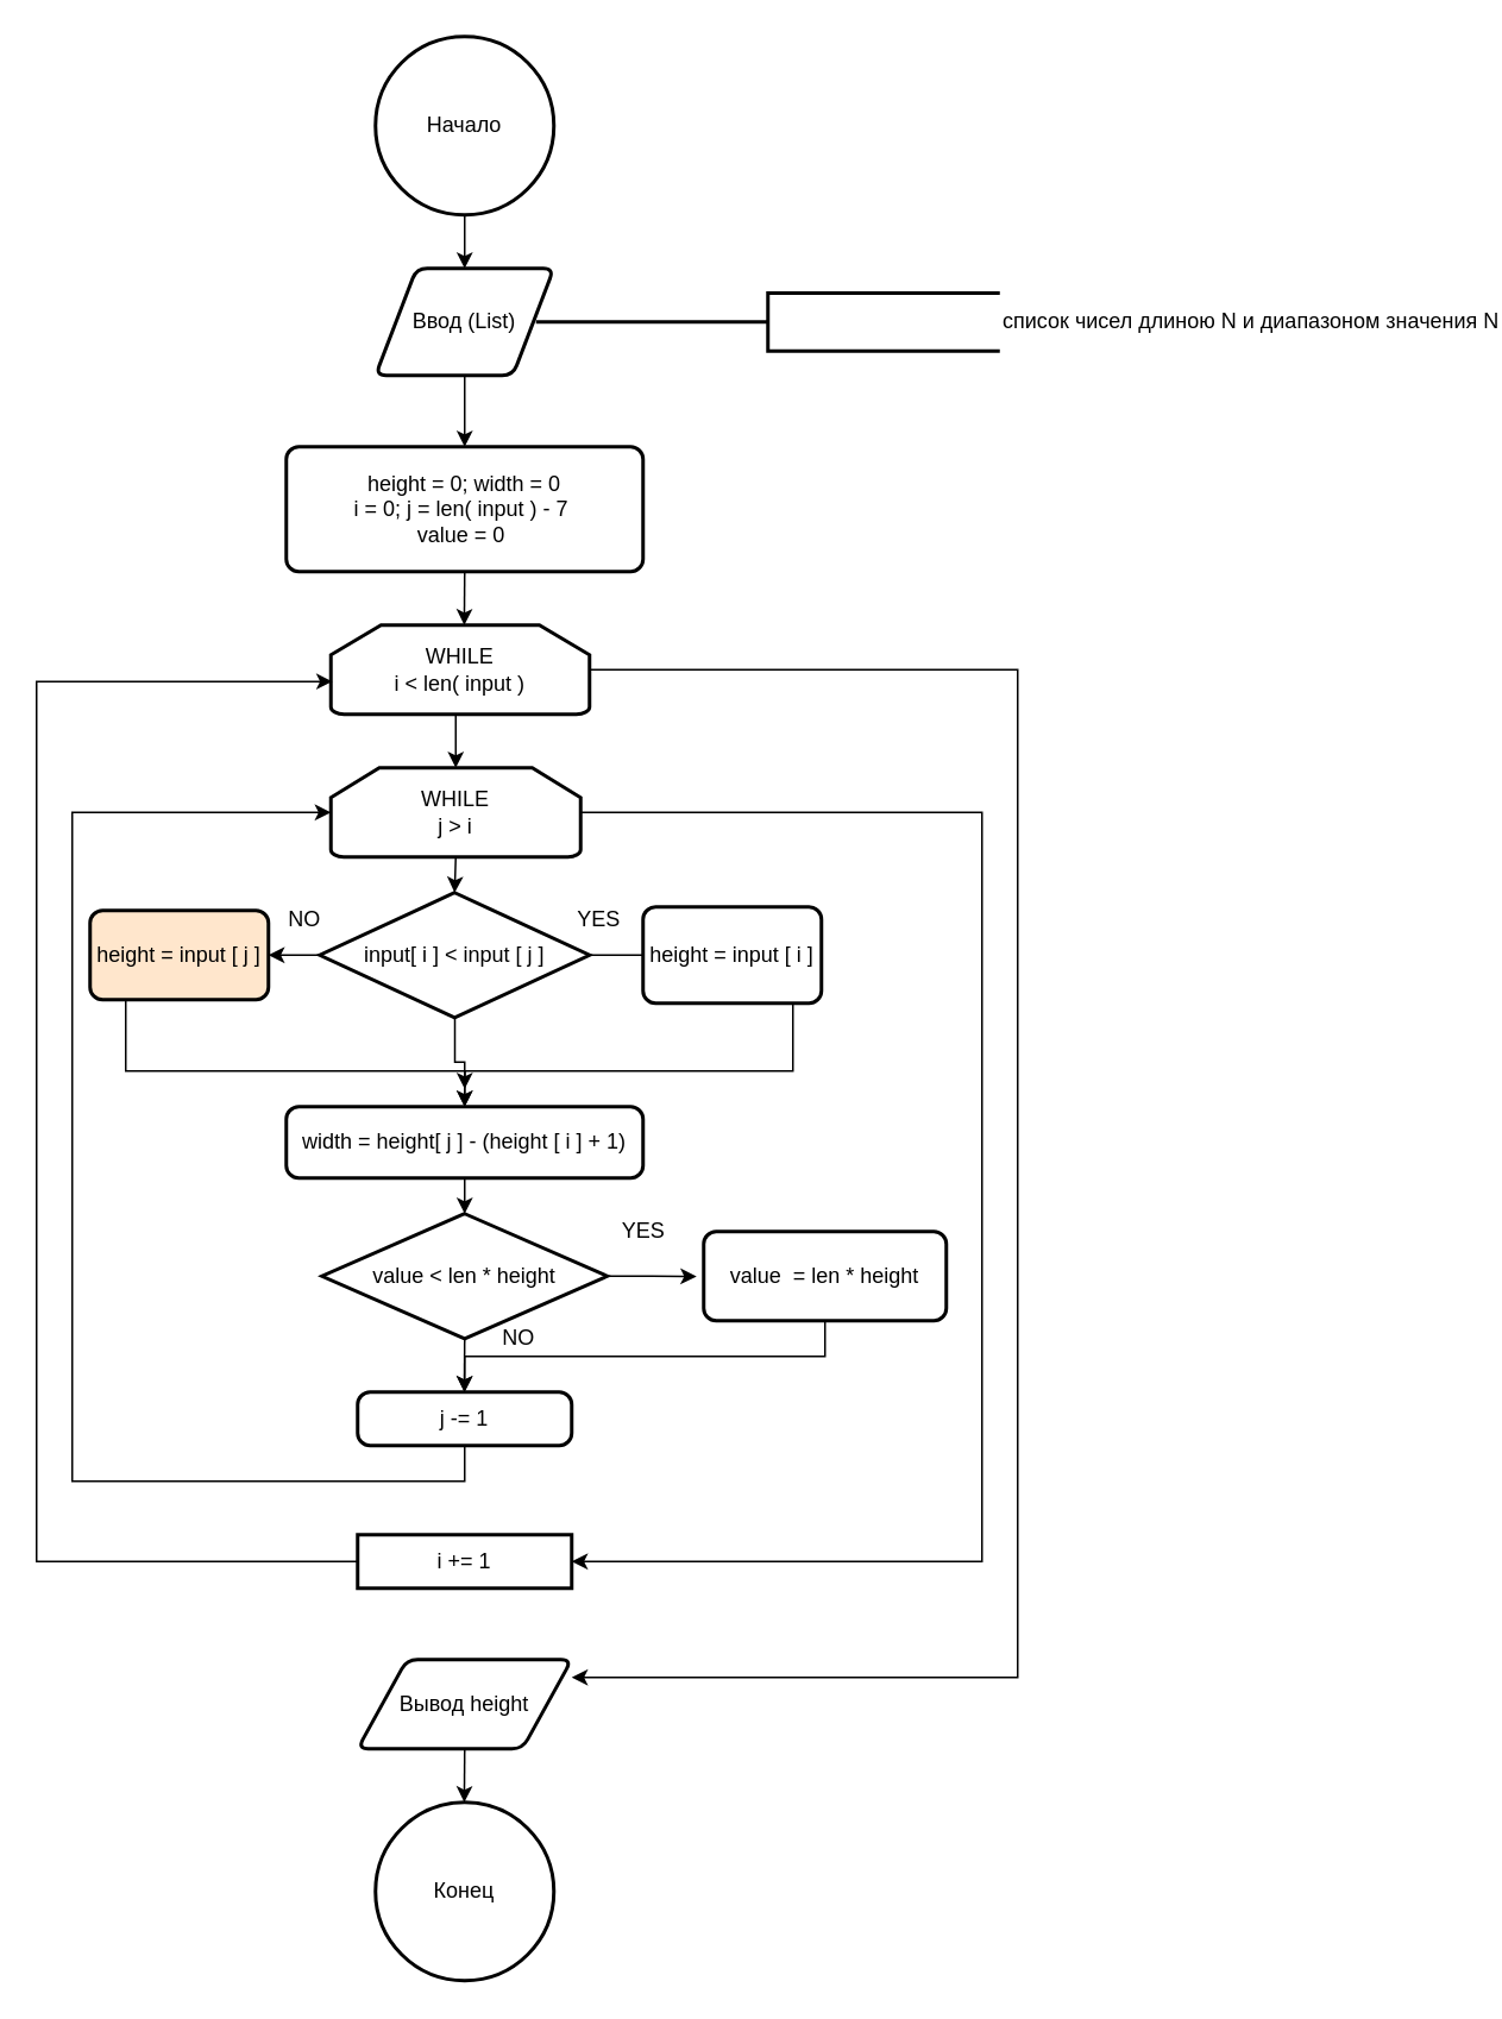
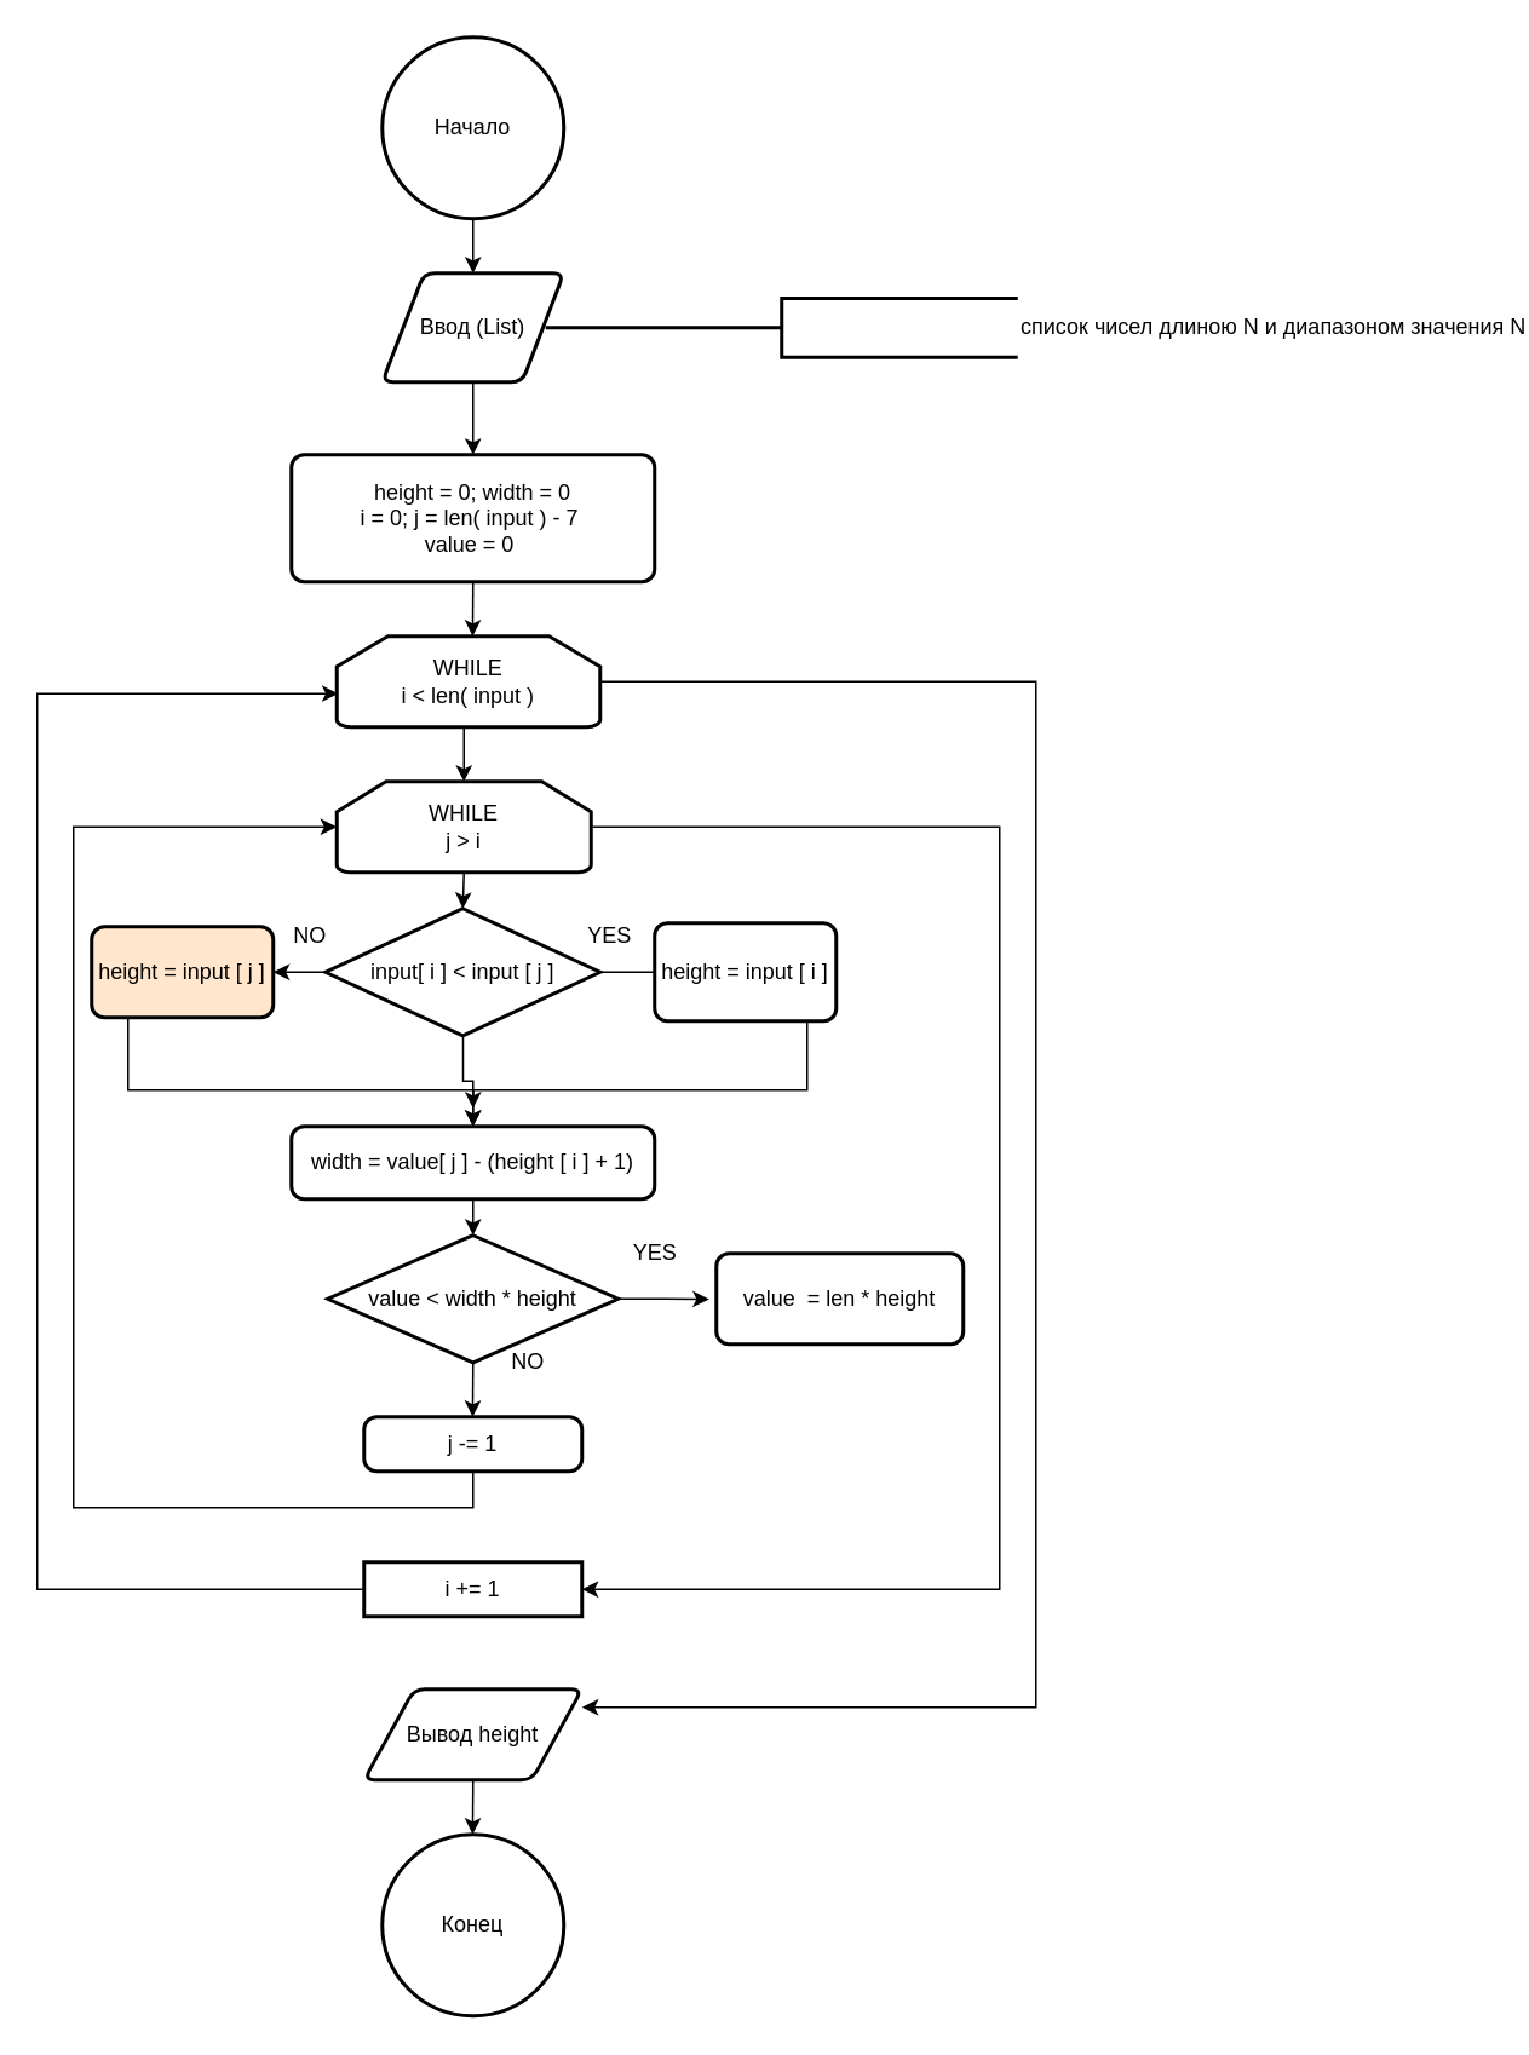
- <mxCell id="27" value="width = height[ j ] - (height [ i ] + 1)" style="rounded=1;whiteSpace=wrap;html=1;absoluteArcSize=1;arcSize=14;strokeWidth=2;" vertex="1" parent="1"><mxGeometry x="160" y="620" width="200" height="40" as="geometry" /></mxCell>
+ <mxCell id="27" value="width = value[ j ] - (height [ i ] + 1)" style="rounded=1;whiteSpace=wrap;html=1;absoluteArcSize=1;arcSize=14;strokeWidth=2;" vertex="1" parent="1"><mxGeometry x="160" y="620" width="200" height="40" as="geometry" /></mxCell>
- <mxCell id="33" value="value &amp;lt; len * height" style="strokeWidth=2;html=1;shape=mxgraph.flowchart.decision;whiteSpace=wrap;" vertex="1" parent="1"><mxGeometry x="180" y="680" width="160" height="70" as="geometry" /></mxCell>
+ <mxCell id="33" value="value &amp;lt; width * height" style="strokeWidth=2;html=1;shape=mxgraph.flowchart.decision;whiteSpace=wrap;" vertex="1" parent="1"><mxGeometry x="180" y="680" width="160" height="70" as="geometry" /></mxCell>
- <mxCell id="35" style="edgeStyle=orthogonalEdgeStyle;rounded=0;orthogonalLoop=1;jettySize=auto;html=1;exitX=0.5;exitY=1;exitDx=0;exitDy=0;entryX=0.5;entryY=0;entryDx=0;entryDy=0;" edge="1" parent="1" source="36" target="29"><mxGeometry relative="1" as="geometry"><mxPoint x="350" y="760" as="targetPoint" /><Array as="points"><mxPoint x="462" y="760" /><mxPoint x="260" y="760" /></Array></mxGeometry></mxCell>
